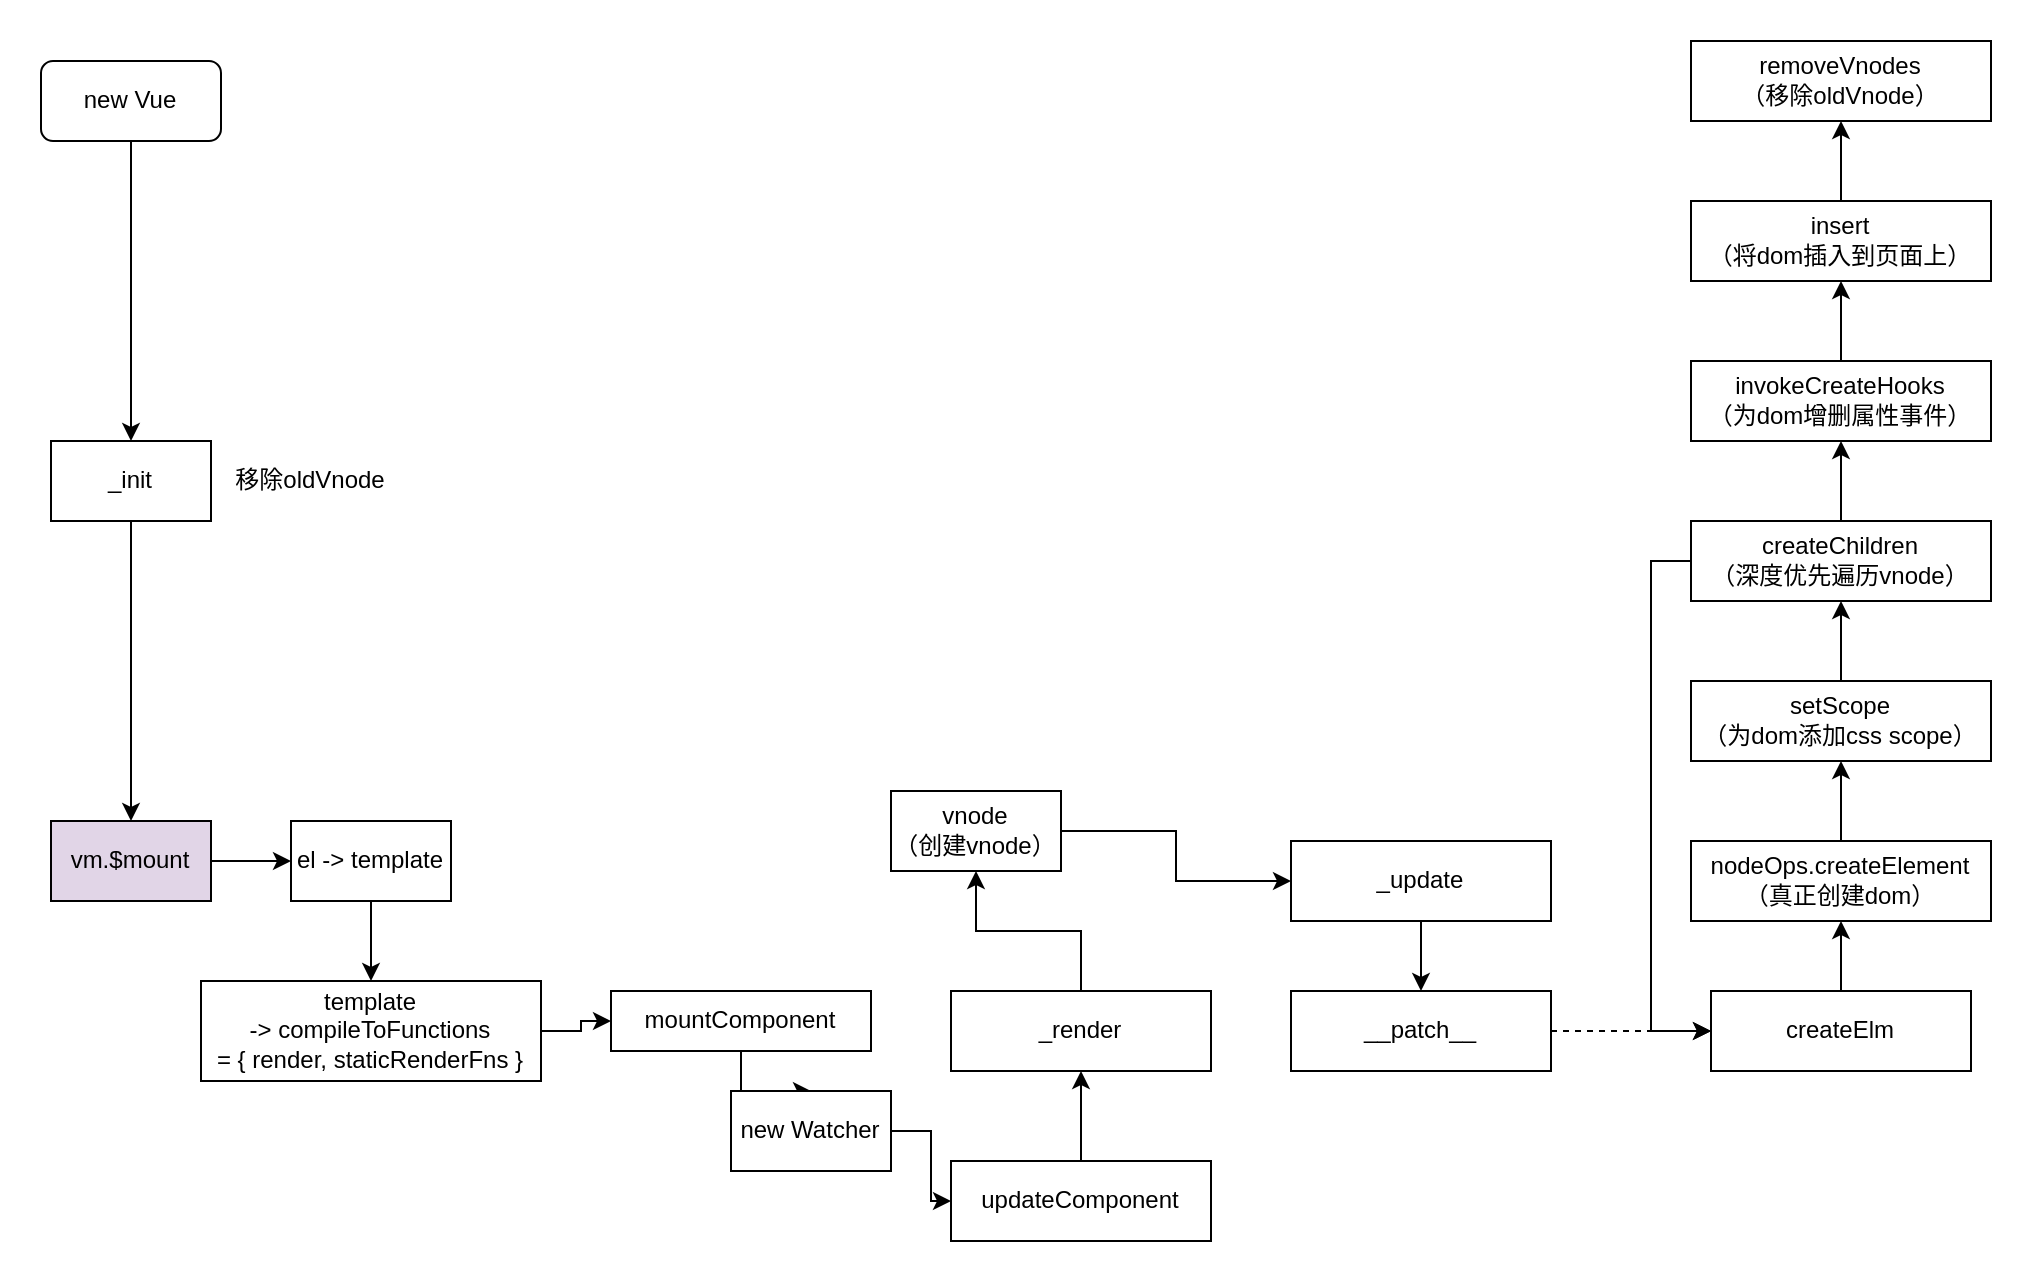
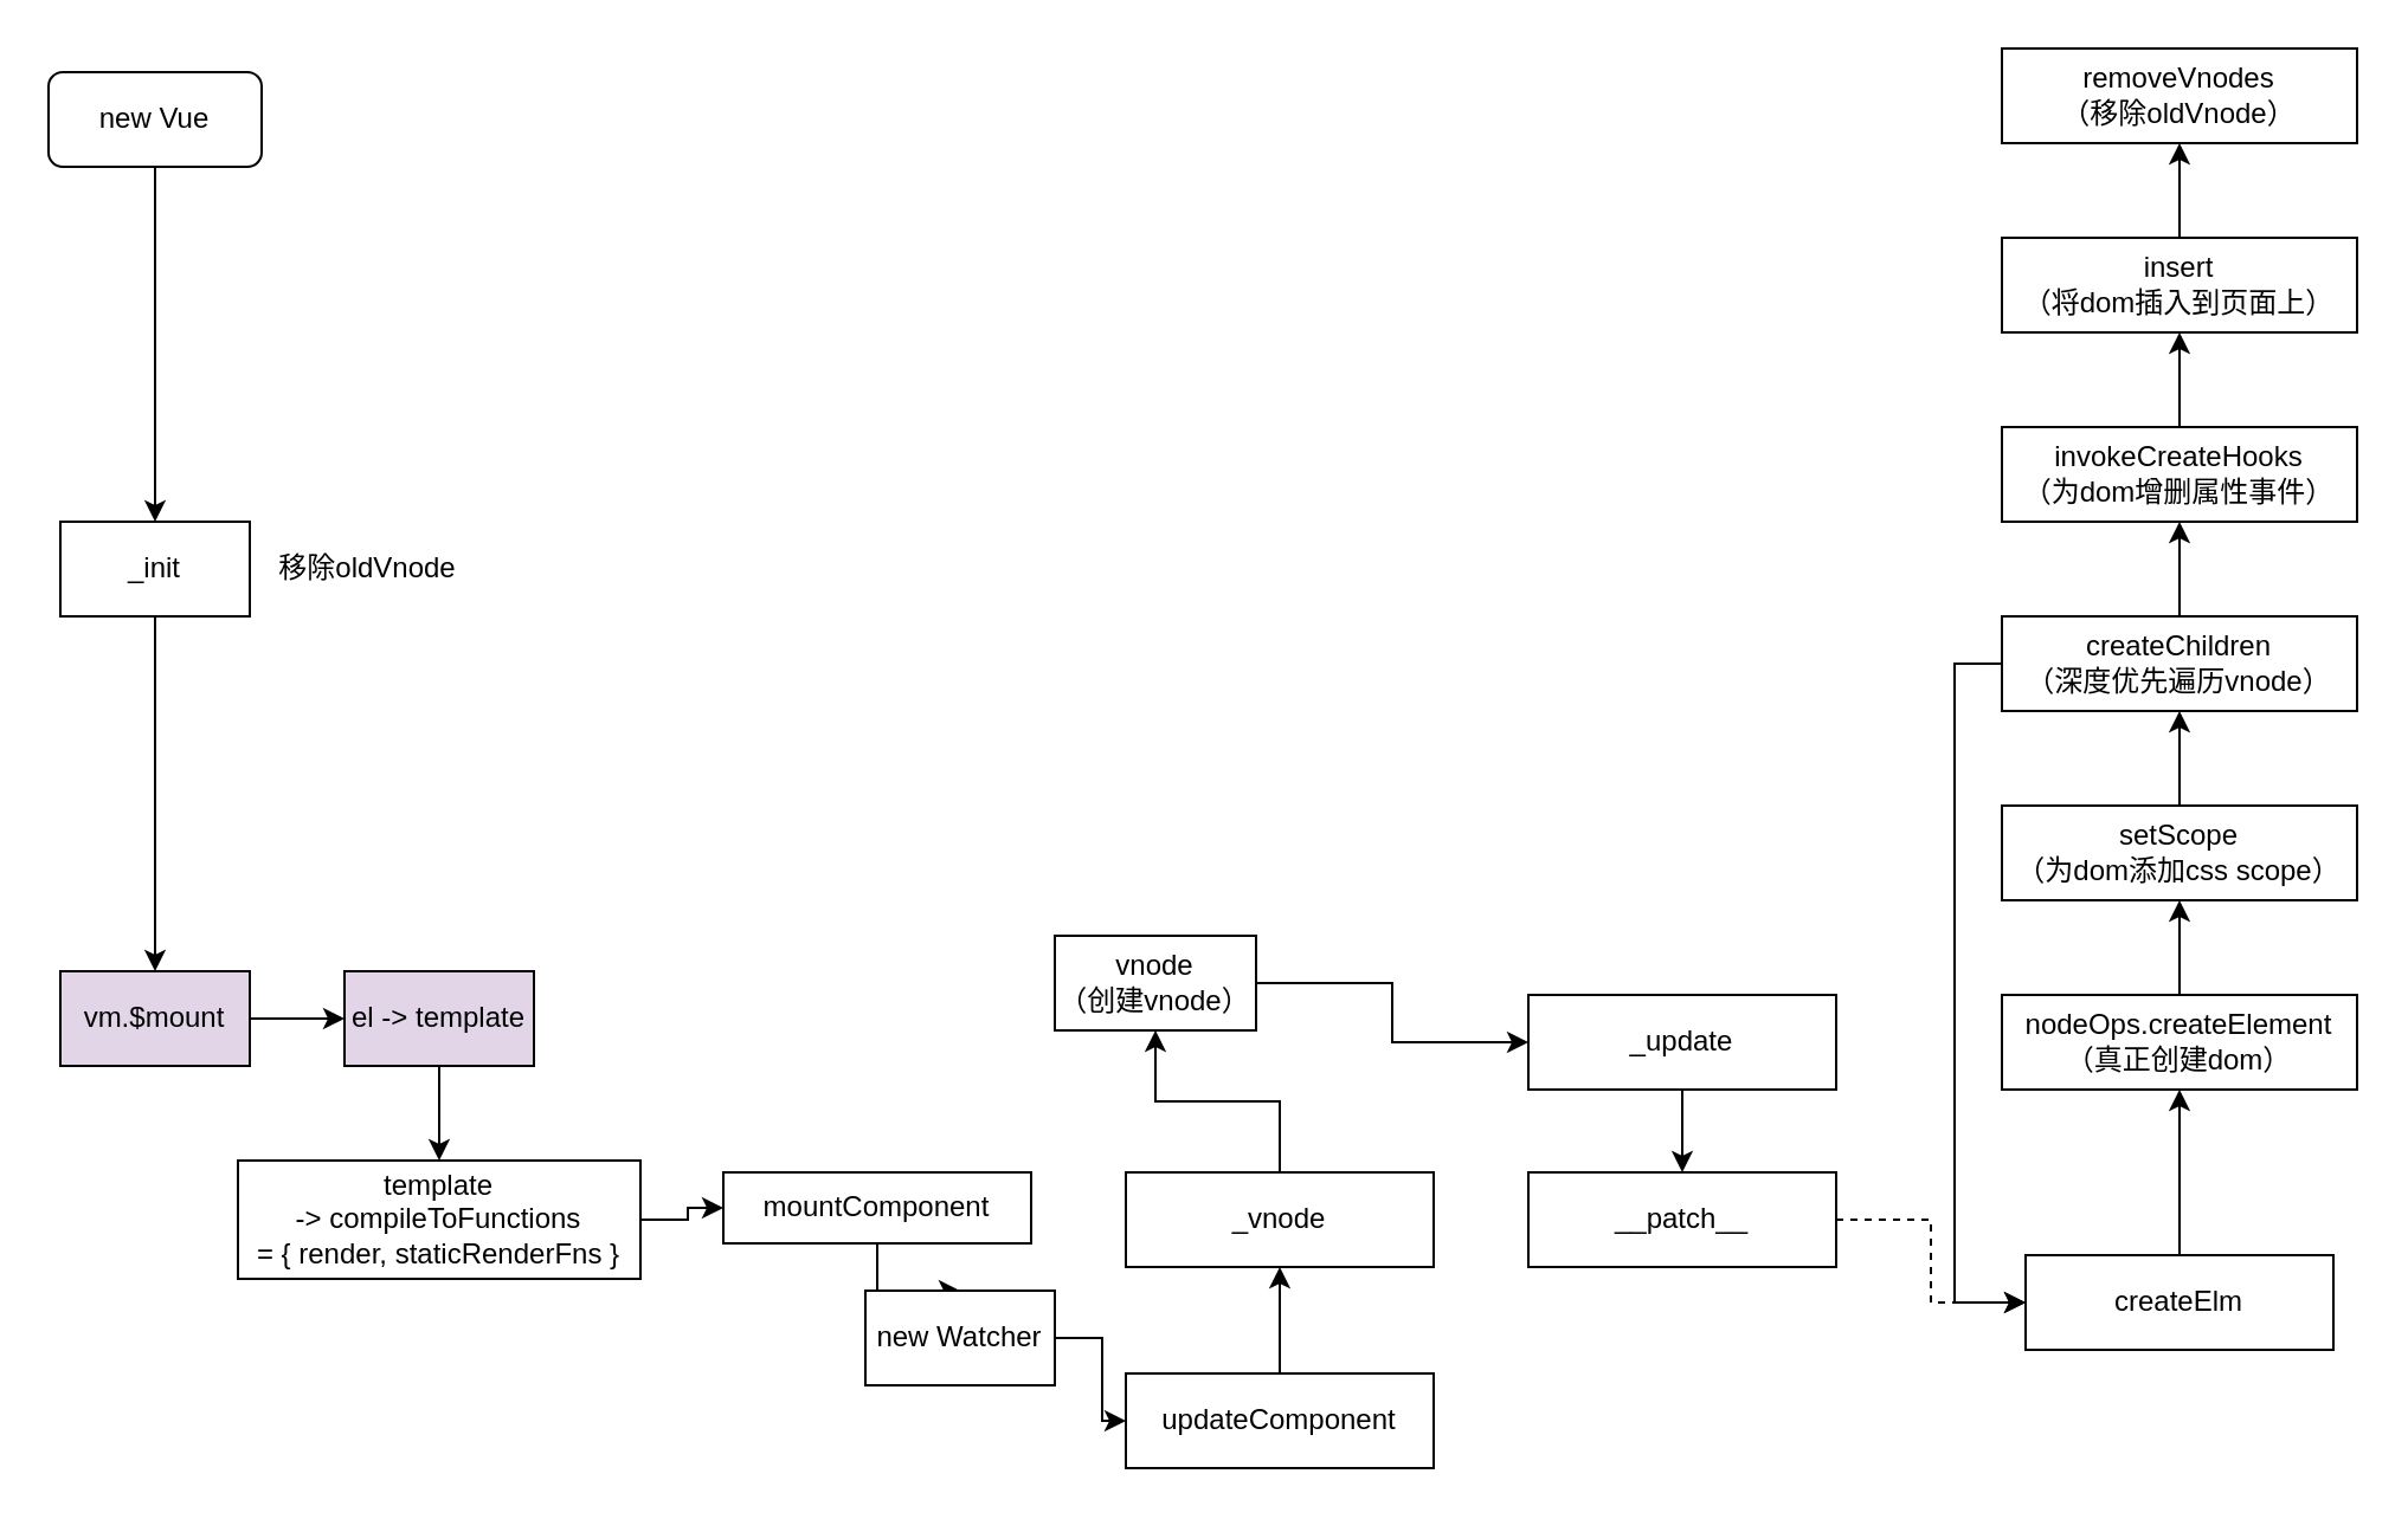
- <mxCell id="10" value="el -&amp;gt; template" style="rounded=0;whiteSpace=wrap;html=1;" parent="1" vertex="1"><mxGeometry x="145" y="410" width="80" height="40" as="geometry" /></mxCell>
+ <mxCell id="10" value="el -&amp;gt; template" style="rounded=0;whiteSpace=wrap;html=1;fillColor=#e1d5e7;" parent="1" vertex="1"><mxGeometry x="145" y="410" width="80" height="40" as="geometry" /></mxCell>
- <mxCell id="20" value="_render" style="rounded=0;whiteSpace=wrap;html=1;" parent="1" vertex="1"><mxGeometry x="475" y="495" width="130" height="40" as="geometry" /></mxCell>
+ <mxCell id="20" value="_vnode" style="rounded=0;whiteSpace=wrap;html=1;" parent="1" vertex="1"><mxGeometry x="475" y="495" width="130" height="40" as="geometry" /></mxCell>
- <mxCell id="28" value="createElm" style="rounded=0;whiteSpace=wrap;html=1;" parent="1" vertex="1"><mxGeometry x="855" y="495" width="130" height="40" as="geometry" /></mxCell>
+ <mxCell id="28" value="createElm" style="rounded=0;whiteSpace=wrap;html=1;" parent="1" vertex="1"><mxGeometry x="855" y="530" width="130" height="40" as="geometry" /></mxCell>
